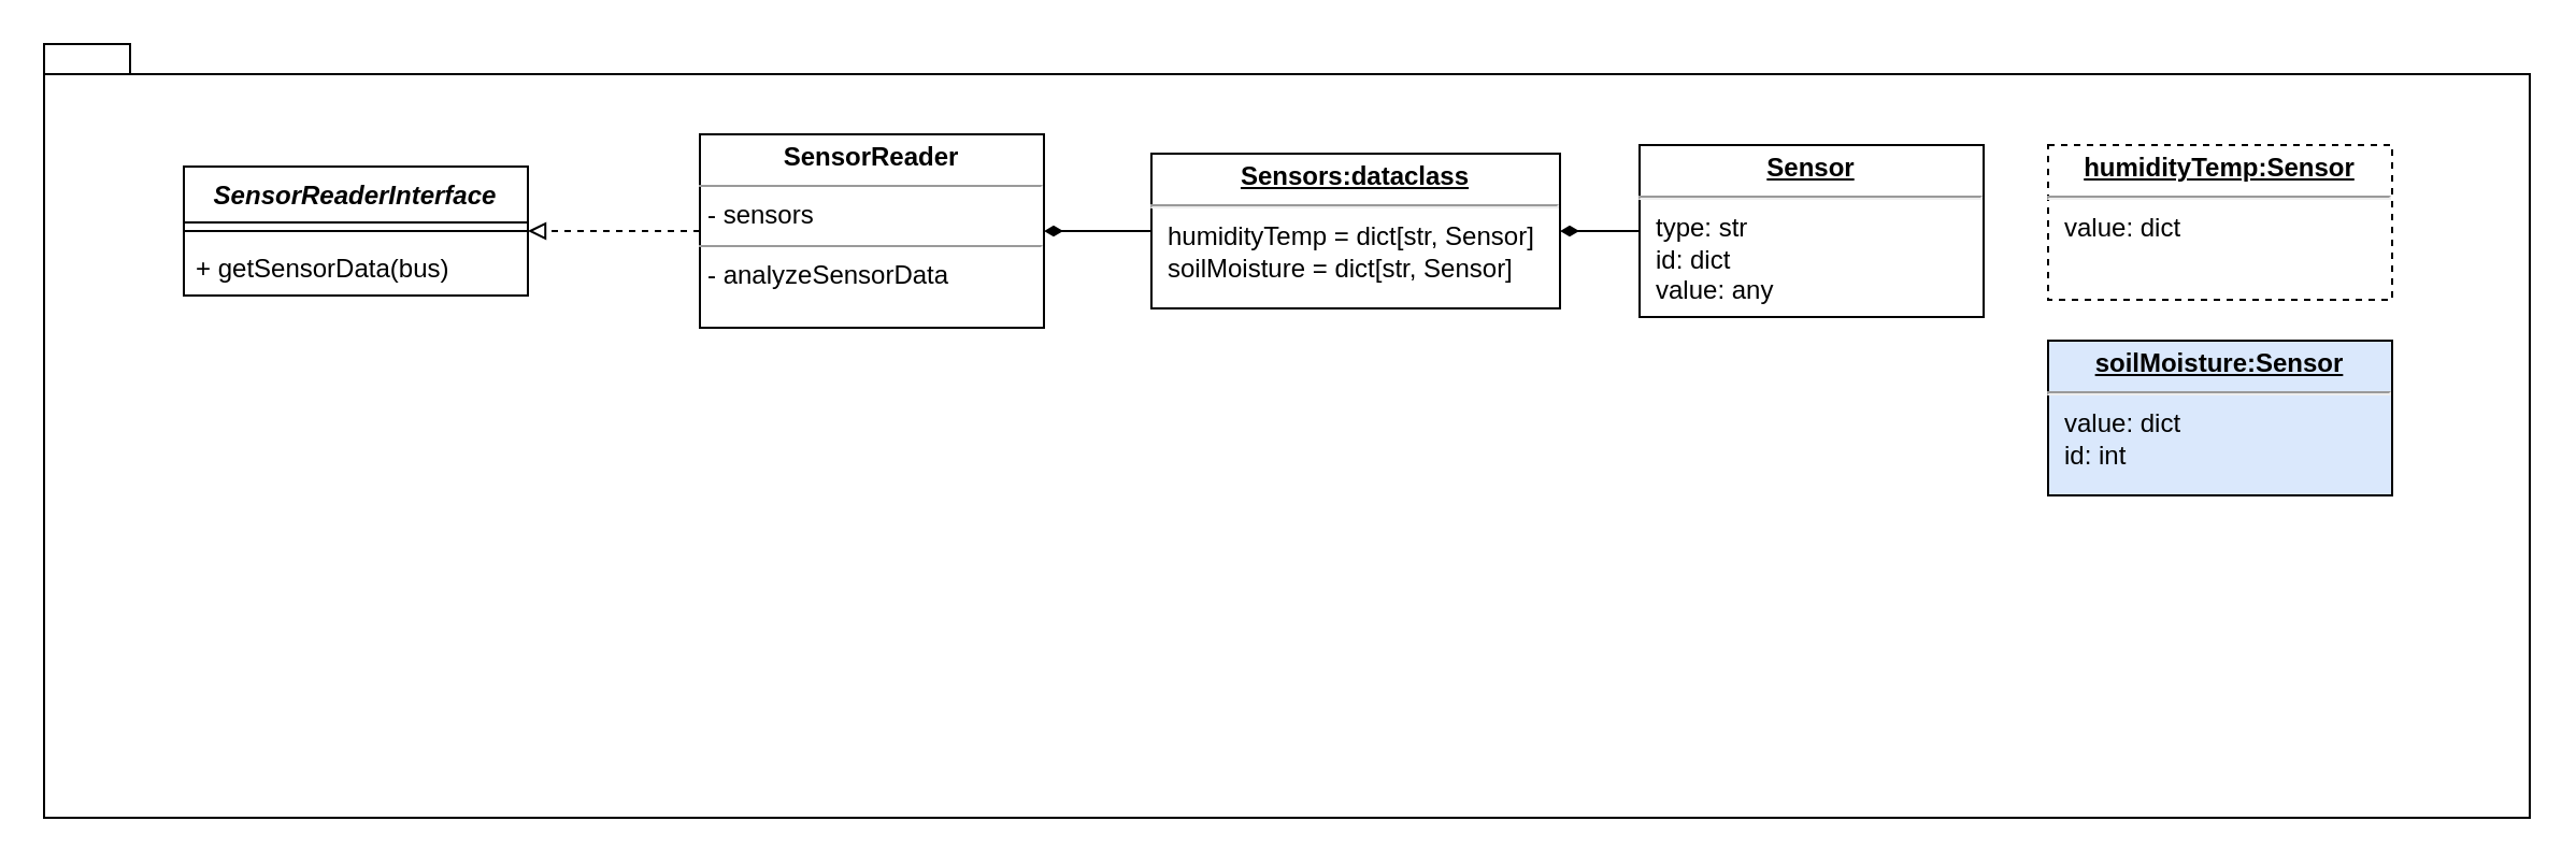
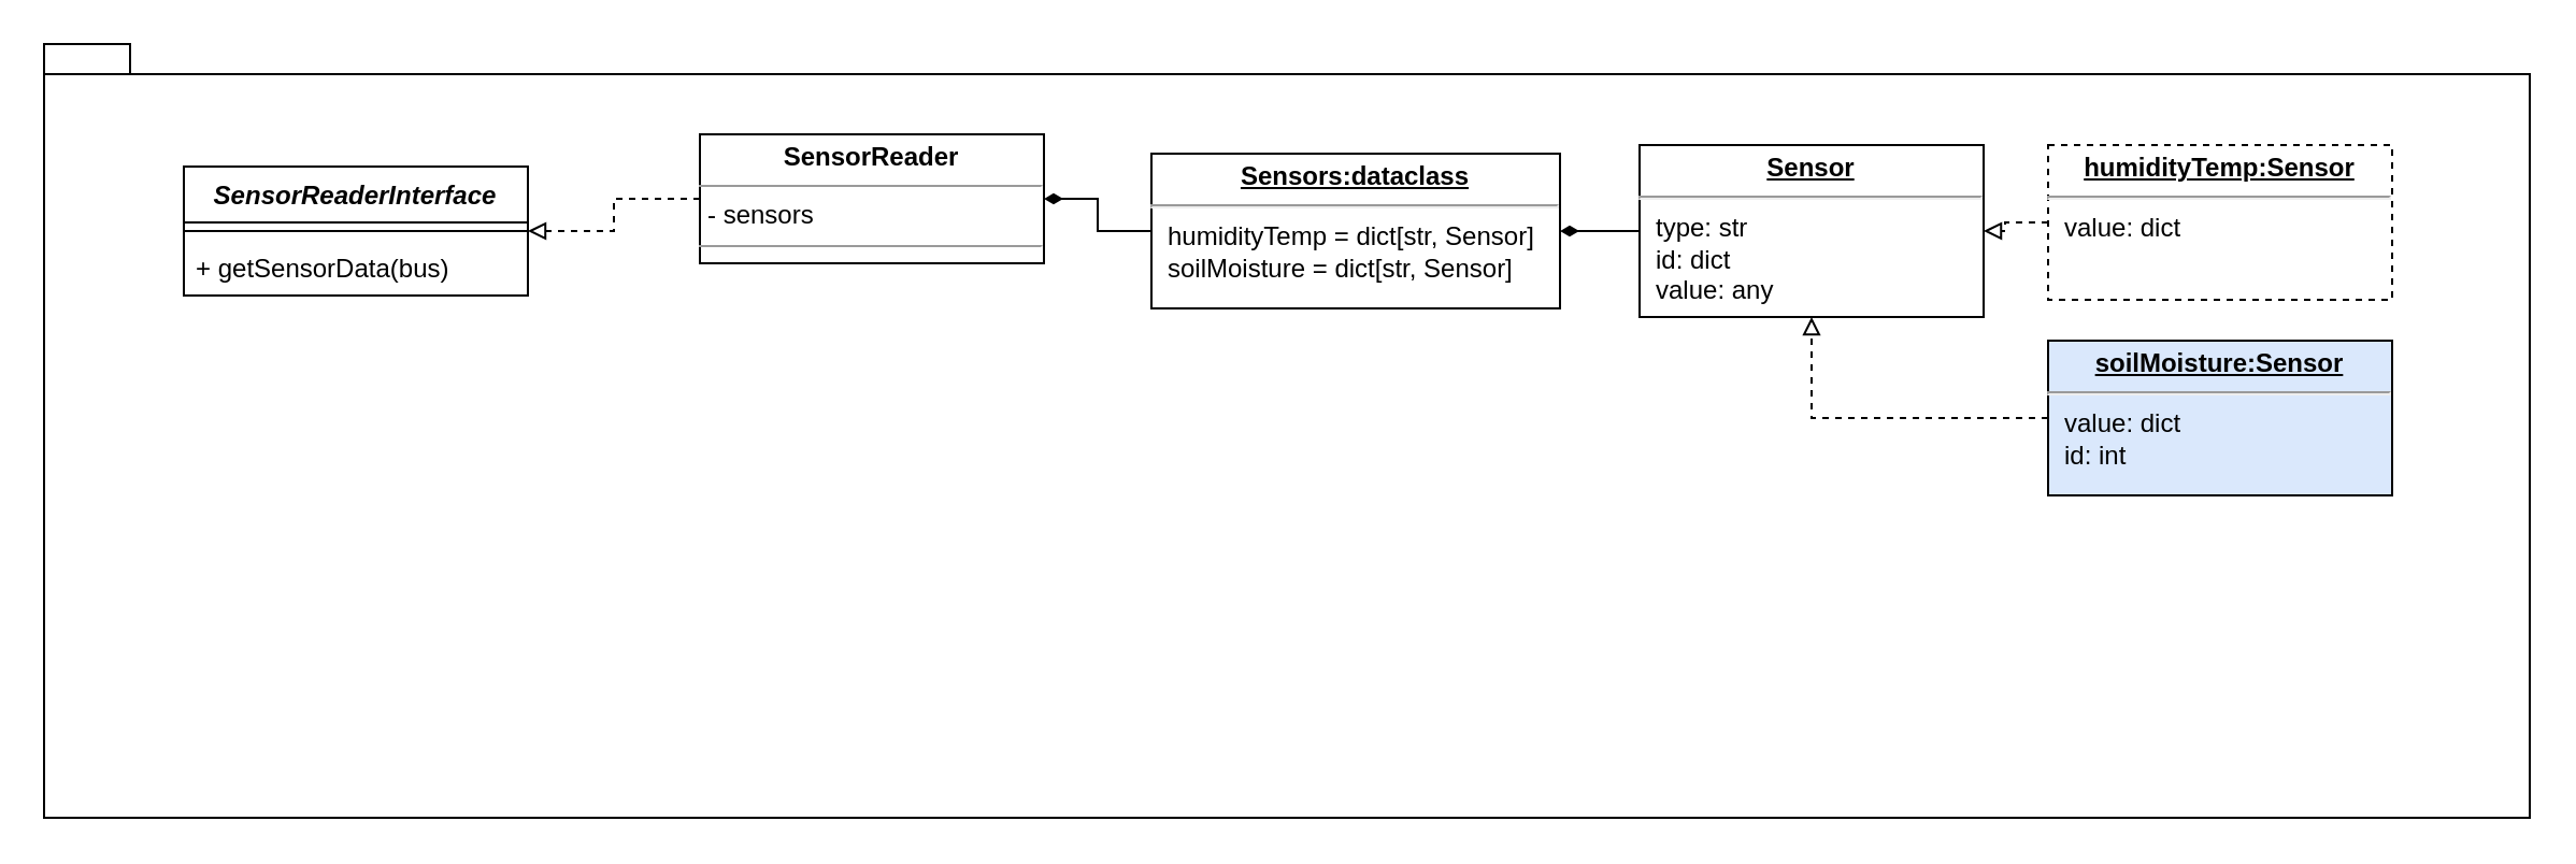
+ <mxCell id="13" style="edgeStyle=orthogonalEdgeStyle;rounded=0;orthogonalLoop=1;jettySize=auto;html=1;dashed=1;endArrow=block;endFill=0;" parent="11" source="16" target="12" edge="1"><mxGeometry relative="1" as="geometry" /></mxCell>
- <mxCell id="8" value="&lt;p style=&quot;margin:0px;margin-top:4px;text-align:center;&quot;&gt;&lt;b&gt;SensorReader&lt;/b&gt;&lt;/p&gt;&lt;hr size=&quot;1&quot;&gt;&lt;p style=&quot;margin:0px;margin-left:4px;&quot;&gt;- sensors&lt;/p&gt;&lt;hr size=&quot;1&quot;&gt;&lt;p style=&quot;margin:0px;margin-left:4px;&quot;&gt;- analyzeSensorData&lt;/p&gt;" style="verticalAlign=top;align=left;overflow=fill;fontSize=12;fontFamily=Helvetica;html=1;" parent="1" vertex="1"><mxGeometry x="325" y="62" width="160" height="90" as="geometry" /></mxCell>
+ <mxCell id="8" value="&lt;p style=&quot;margin:0px;margin-top:4px;text-align:center;&quot;&gt;&lt;b&gt;SensorReader&lt;/b&gt;&lt;/p&gt;&lt;hr size=&quot;1&quot;&gt;&lt;p style=&quot;margin:0px;margin-left:4px;&quot;&gt;- sensors&lt;/p&gt;&lt;hr size=&quot;1&quot;&gt;&lt;p style=&quot;margin:0px;margin-left:4px;&quot;&gt;- analyzeSensorData&lt;/p&gt;" style="verticalAlign=top;align=left;overflow=fill;fontSize=12;fontFamily=Helvetica;html=1;" parent="1" vertex="1"><mxGeometry x="325" y="62" width="160" height="60" as="geometry" /></mxCell>
+ <mxCell id="14" style="edgeStyle=orthogonalEdgeStyle;rounded=0;orthogonalLoop=1;jettySize=auto;html=1;dashed=1;endArrow=block;endFill=0;" parent="11" source="17" target="12" edge="1"><mxGeometry relative="1" as="geometry" /></mxCell>
